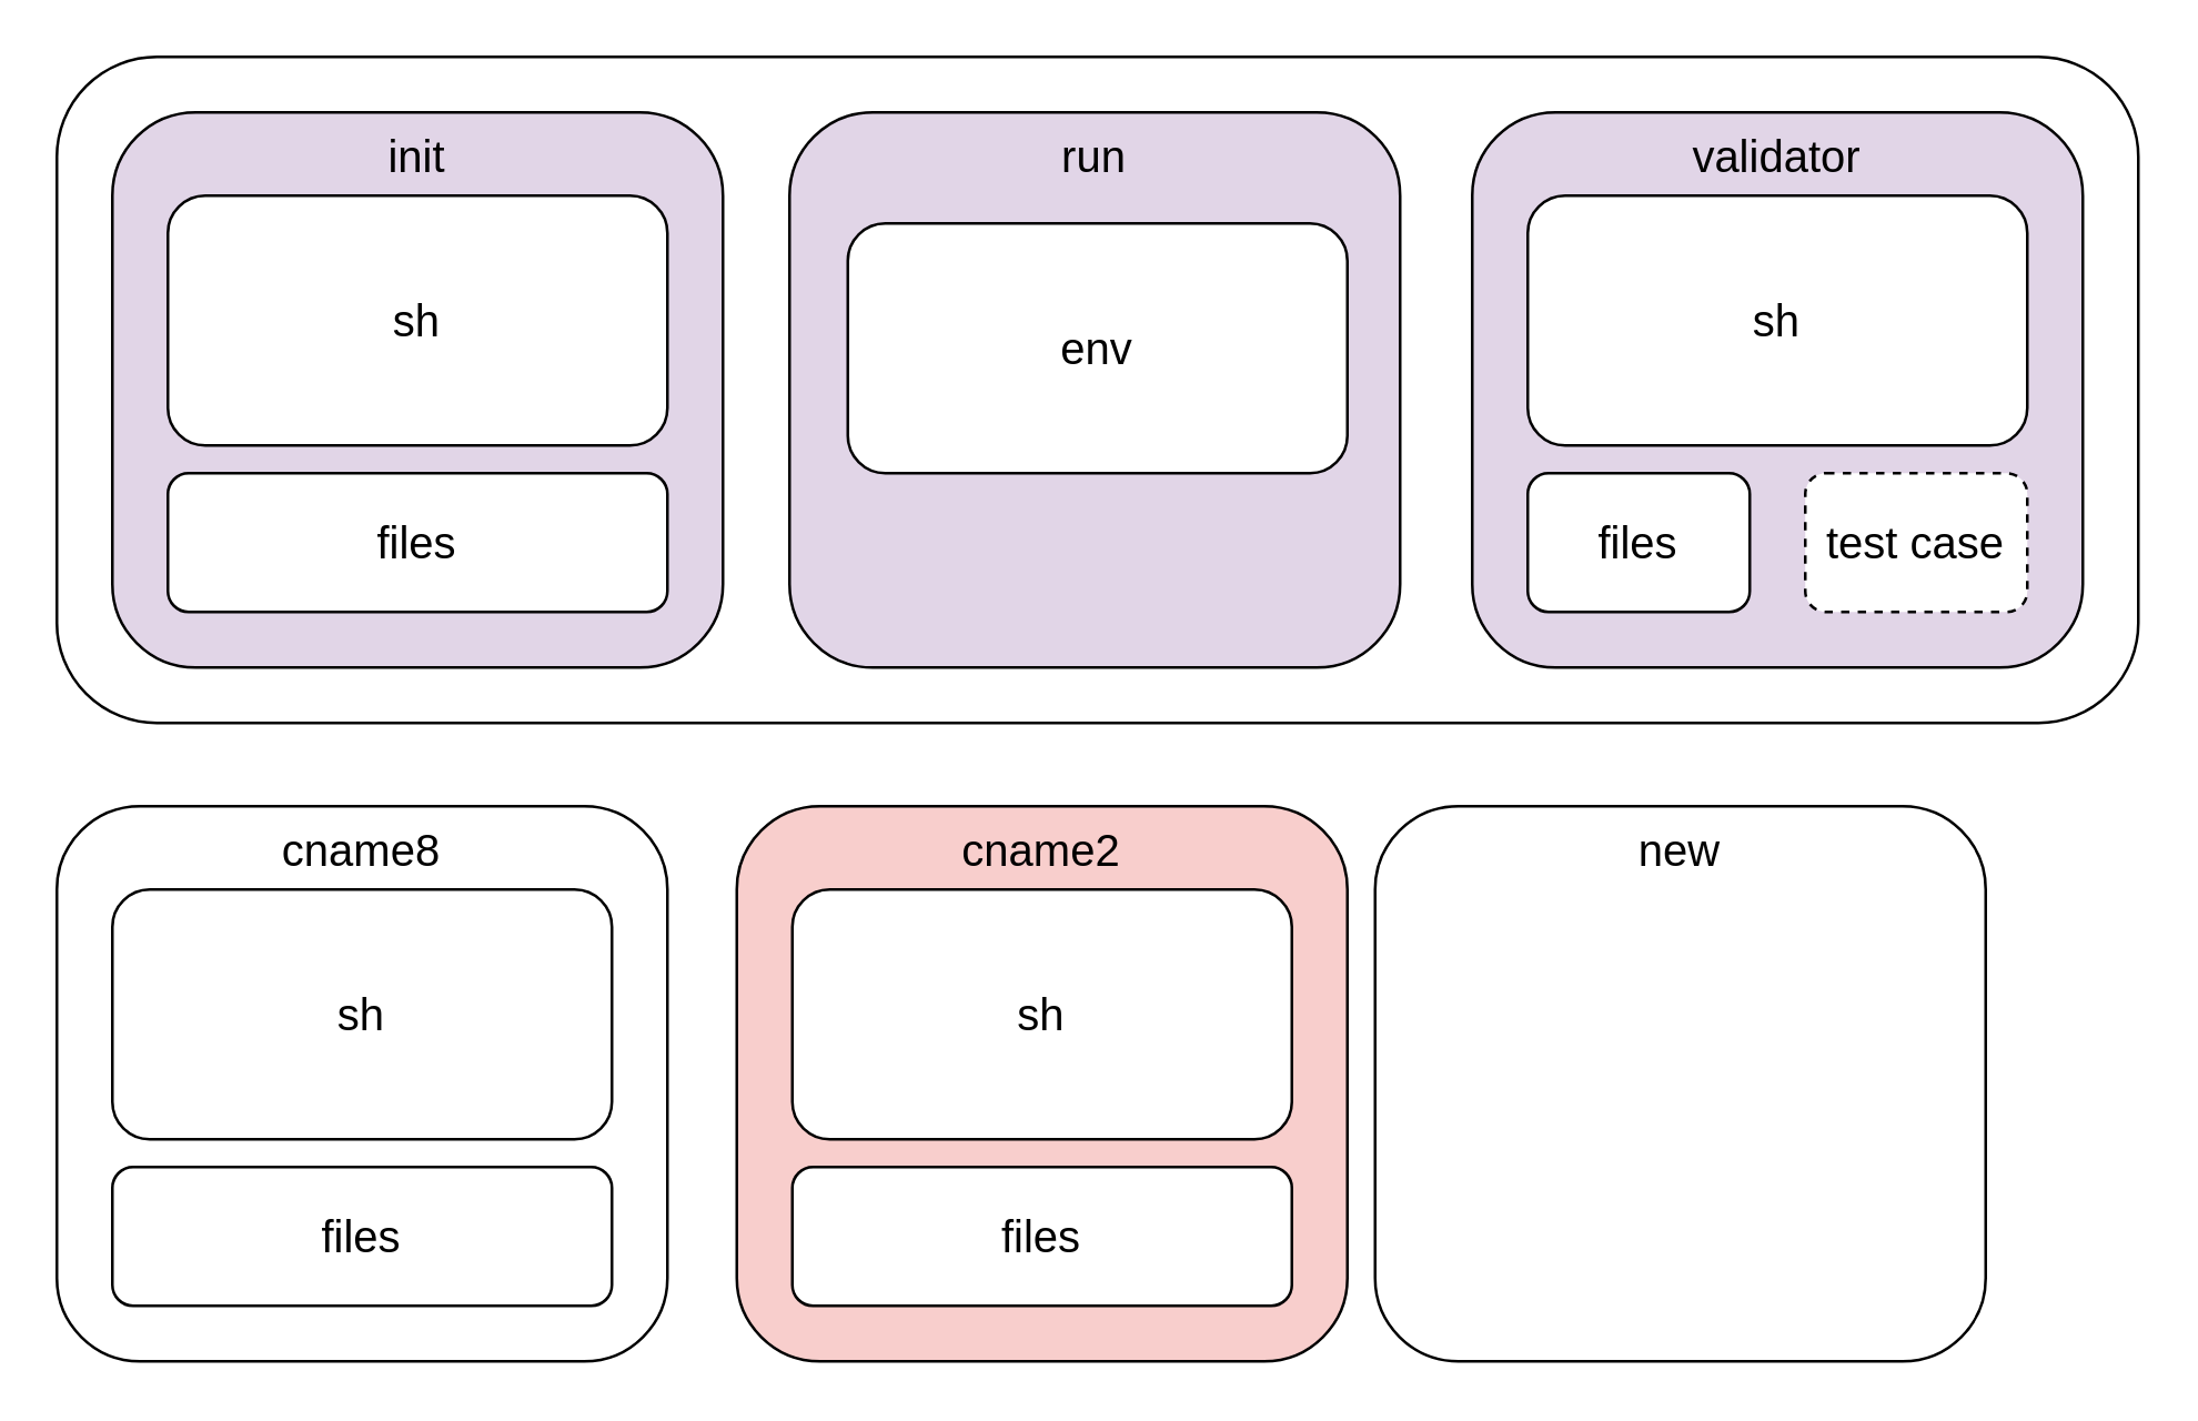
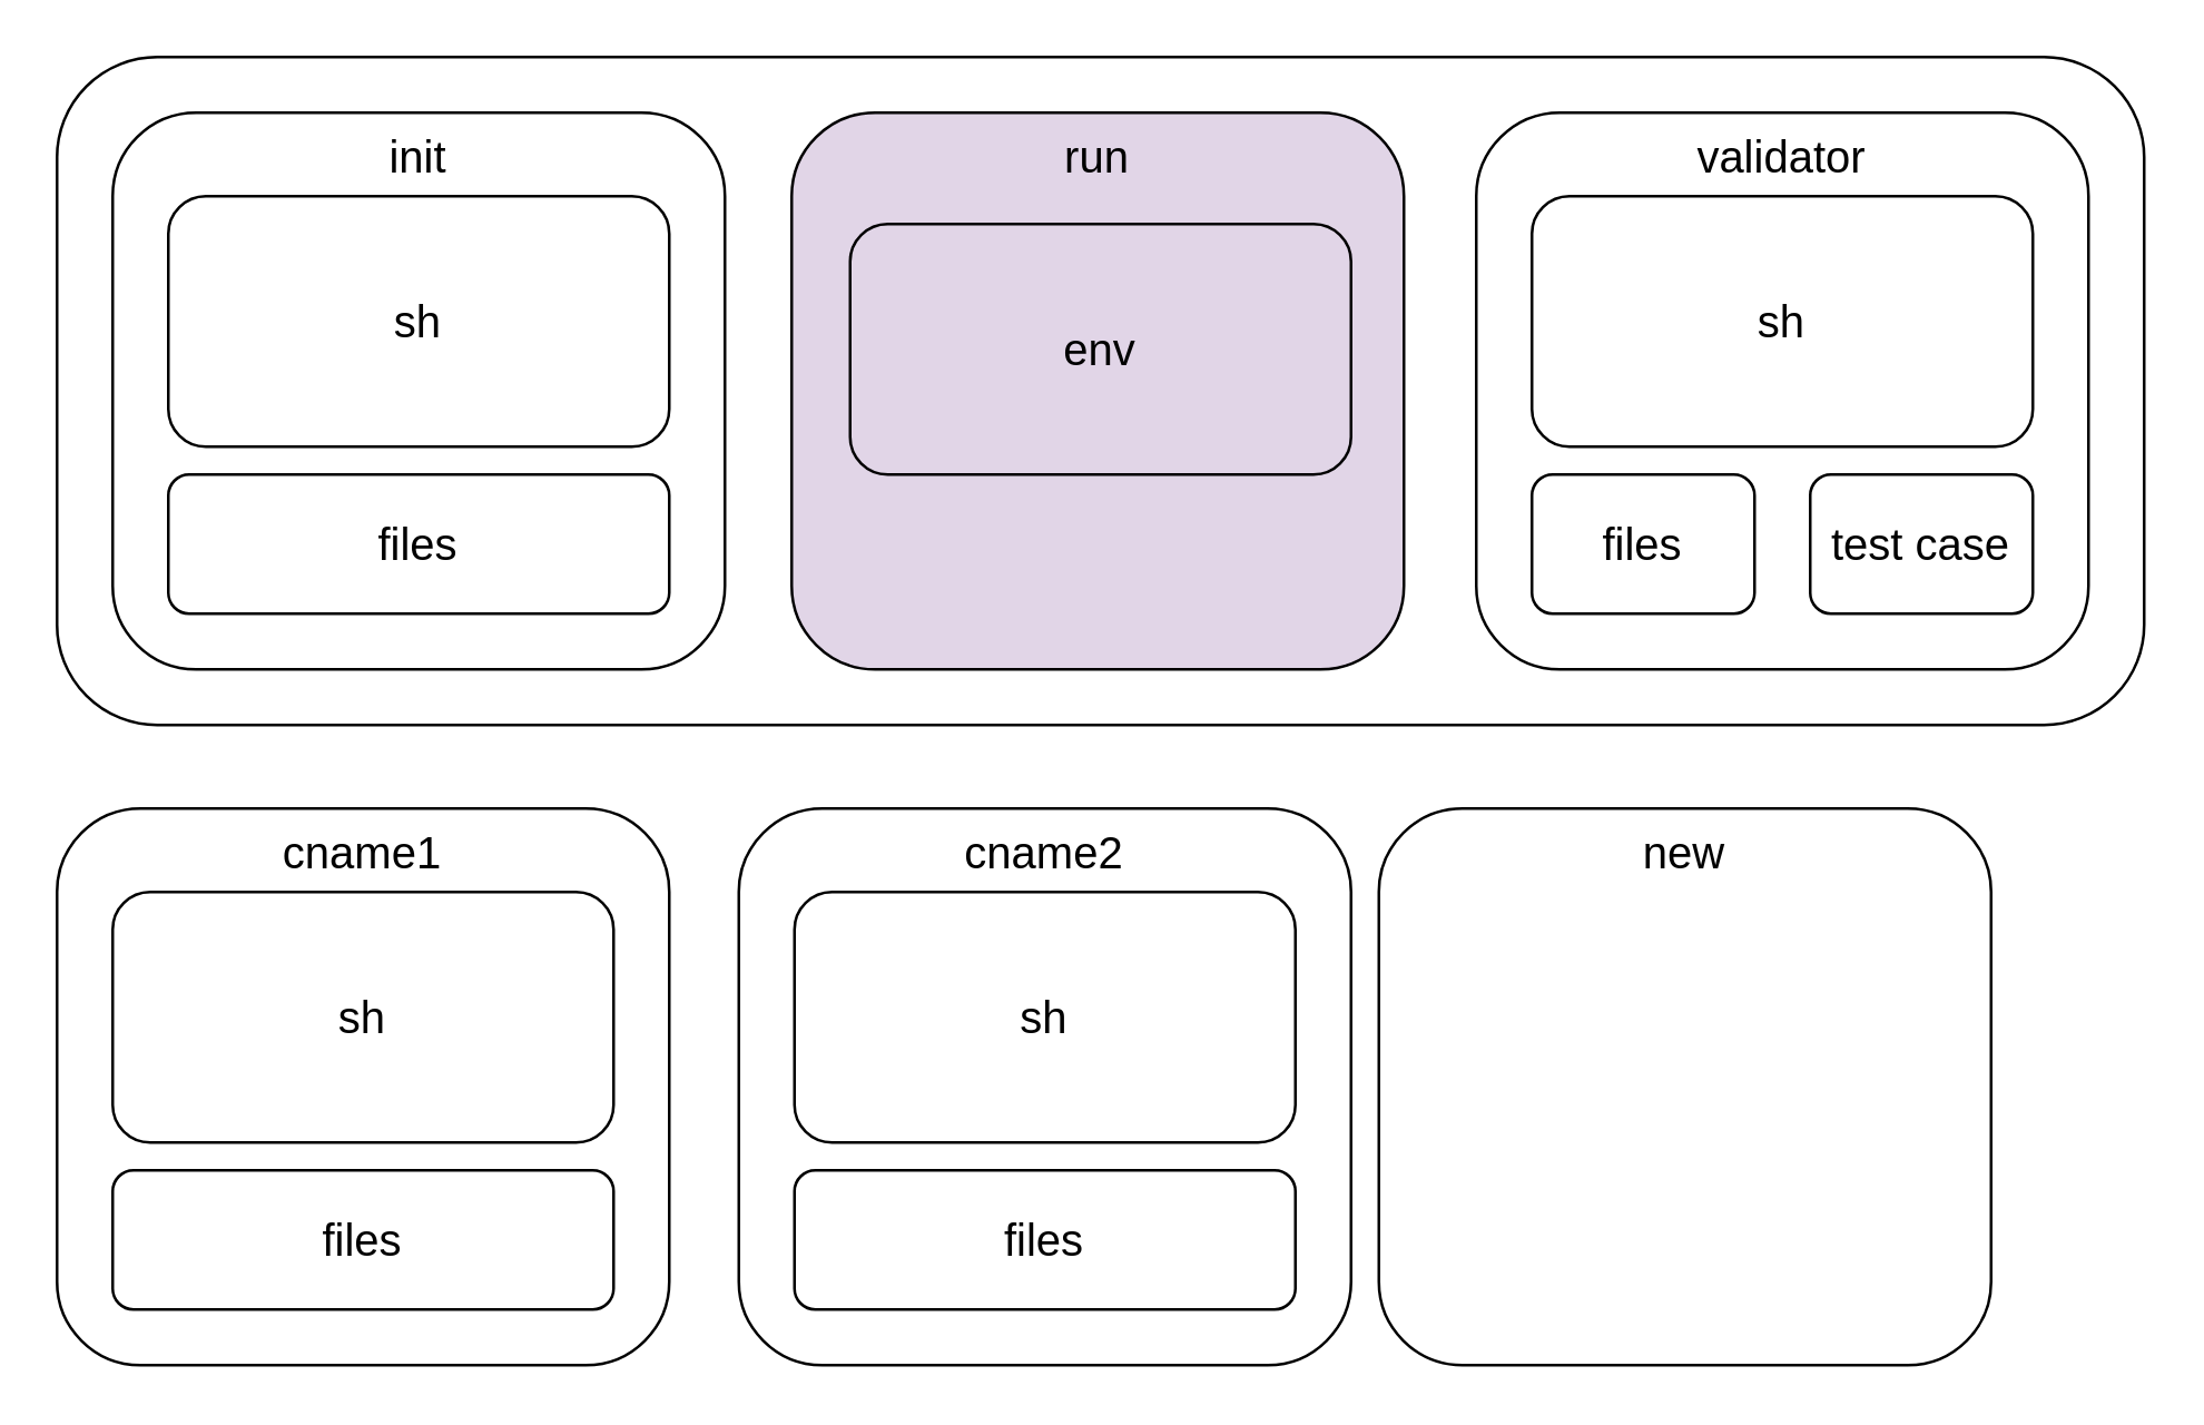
- <mxCell id="3" value="init" style="rounded=1;whiteSpace=wrap;html=1;fontSize=16;verticalAlign=top;fillColor=#e1d5e7;" parent="1" vertex="1"><mxGeometry x="40" y="40" width="220" height="200" as="geometry" /></mxCell>
+ <mxCell id="3" value="init" style="rounded=1;whiteSpace=wrap;html=1;fontSize=16;verticalAlign=top;" parent="1" vertex="1"><mxGeometry x="40" y="40" width="220" height="200" as="geometry" /></mxCell>
- <mxCell id="5" value="validator" style="rounded=1;whiteSpace=wrap;html=1;fontSize=16;verticalAlign=top;fillColor=#e1d5e7;" parent="1" vertex="1"><mxGeometry x="530" y="40" width="220" height="200" as="geometry" /></mxCell>
+ <mxCell id="5" value="validator" style="rounded=1;whiteSpace=wrap;html=1;fontSize=16;verticalAlign=top;" parent="1" vertex="1"><mxGeometry x="530" y="40" width="220" height="200" as="geometry" /></mxCell>
- <mxCell id="8" value="env" style="rounded=1;whiteSpace=wrap;html=1;fontSize=16;" parent="1" vertex="1"><mxGeometry x="305" y="80" width="180" height="90" as="geometry" /></mxCell>
+ <mxCell id="8" value="env" style="rounded=1;whiteSpace=wrap;html=1;fontSize=16;fillColor=#e1d5e7;" parent="1" vertex="1"><mxGeometry x="305" y="80" width="180" height="90" as="geometry" /></mxCell>
- <mxCell id="14" value="test case" style="rounded=1;whiteSpace=wrap;html=1;fontSize=16;dashed=1;" parent="1" vertex="1"><mxGeometry x="650" y="170" width="80" height="50" as="geometry" /></mxCell>
+ <mxCell id="14" value="test case" style="rounded=1;whiteSpace=wrap;html=1;fontSize=16;" parent="1" vertex="1"><mxGeometry x="650" y="170" width="80" height="50" as="geometry" /></mxCell>
- <mxCell id="11" value="cname8" style="rounded=1;whiteSpace=wrap;html=1;fontSize=16;verticalAlign=top;" parent="1" vertex="1"><mxGeometry x="20" y="290" width="220" height="200" as="geometry" /></mxCell>
+ <mxCell id="11" value="cname1" style="rounded=1;whiteSpace=wrap;html=1;fontSize=16;verticalAlign=top;" parent="1" vertex="1"><mxGeometry x="20" y="290" width="220" height="200" as="geometry" /></mxCell>
- <mxCell id="15" value="cname2" style="rounded=1;whiteSpace=wrap;html=1;fontSize=16;verticalAlign=top;fillColor=#f8cecc;" parent="1" vertex="1"><mxGeometry x="265" y="290" width="220" height="200" as="geometry" /></mxCell>
+ <mxCell id="15" value="cname2" style="rounded=1;whiteSpace=wrap;html=1;fontSize=16;verticalAlign=top;" parent="1" vertex="1"><mxGeometry x="265" y="290" width="220" height="200" as="geometry" /></mxCell>
